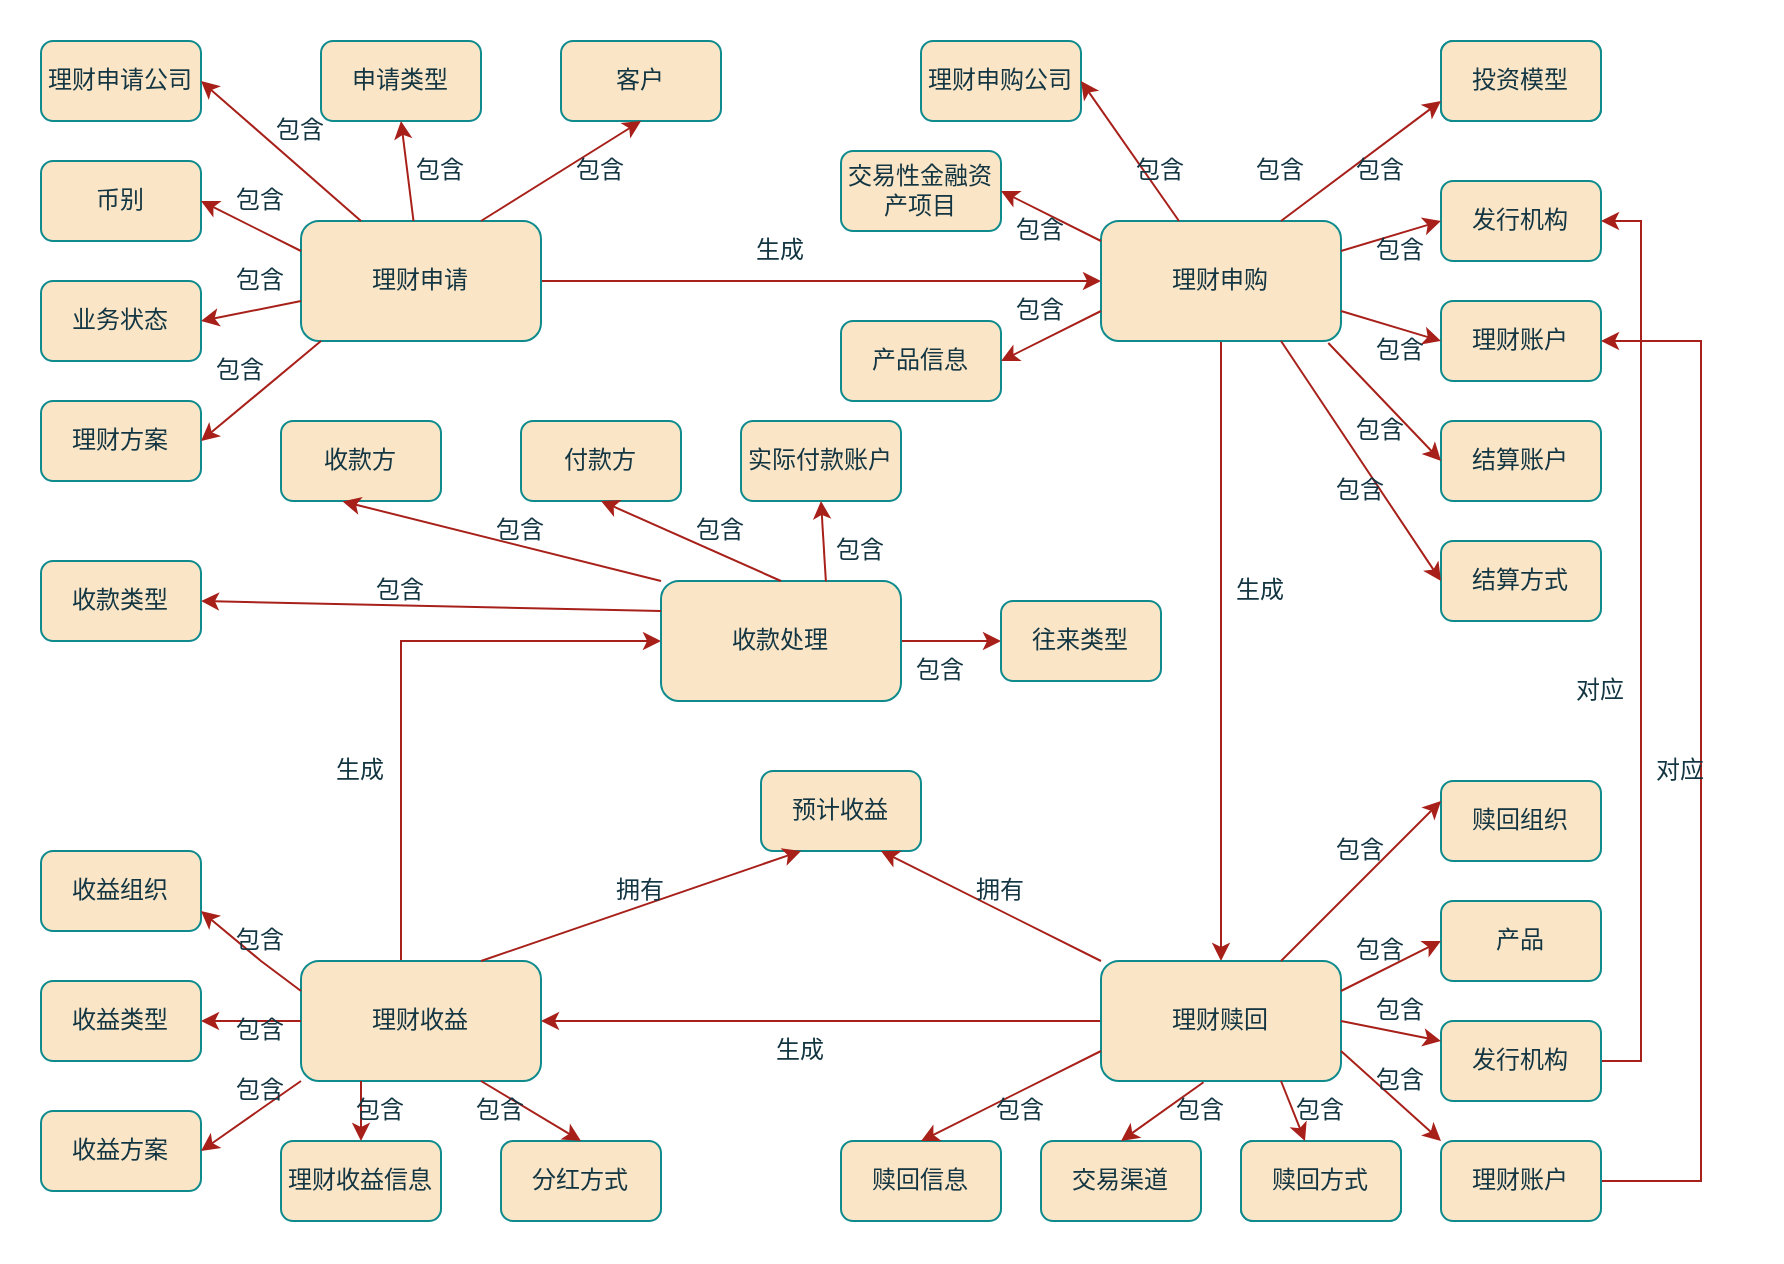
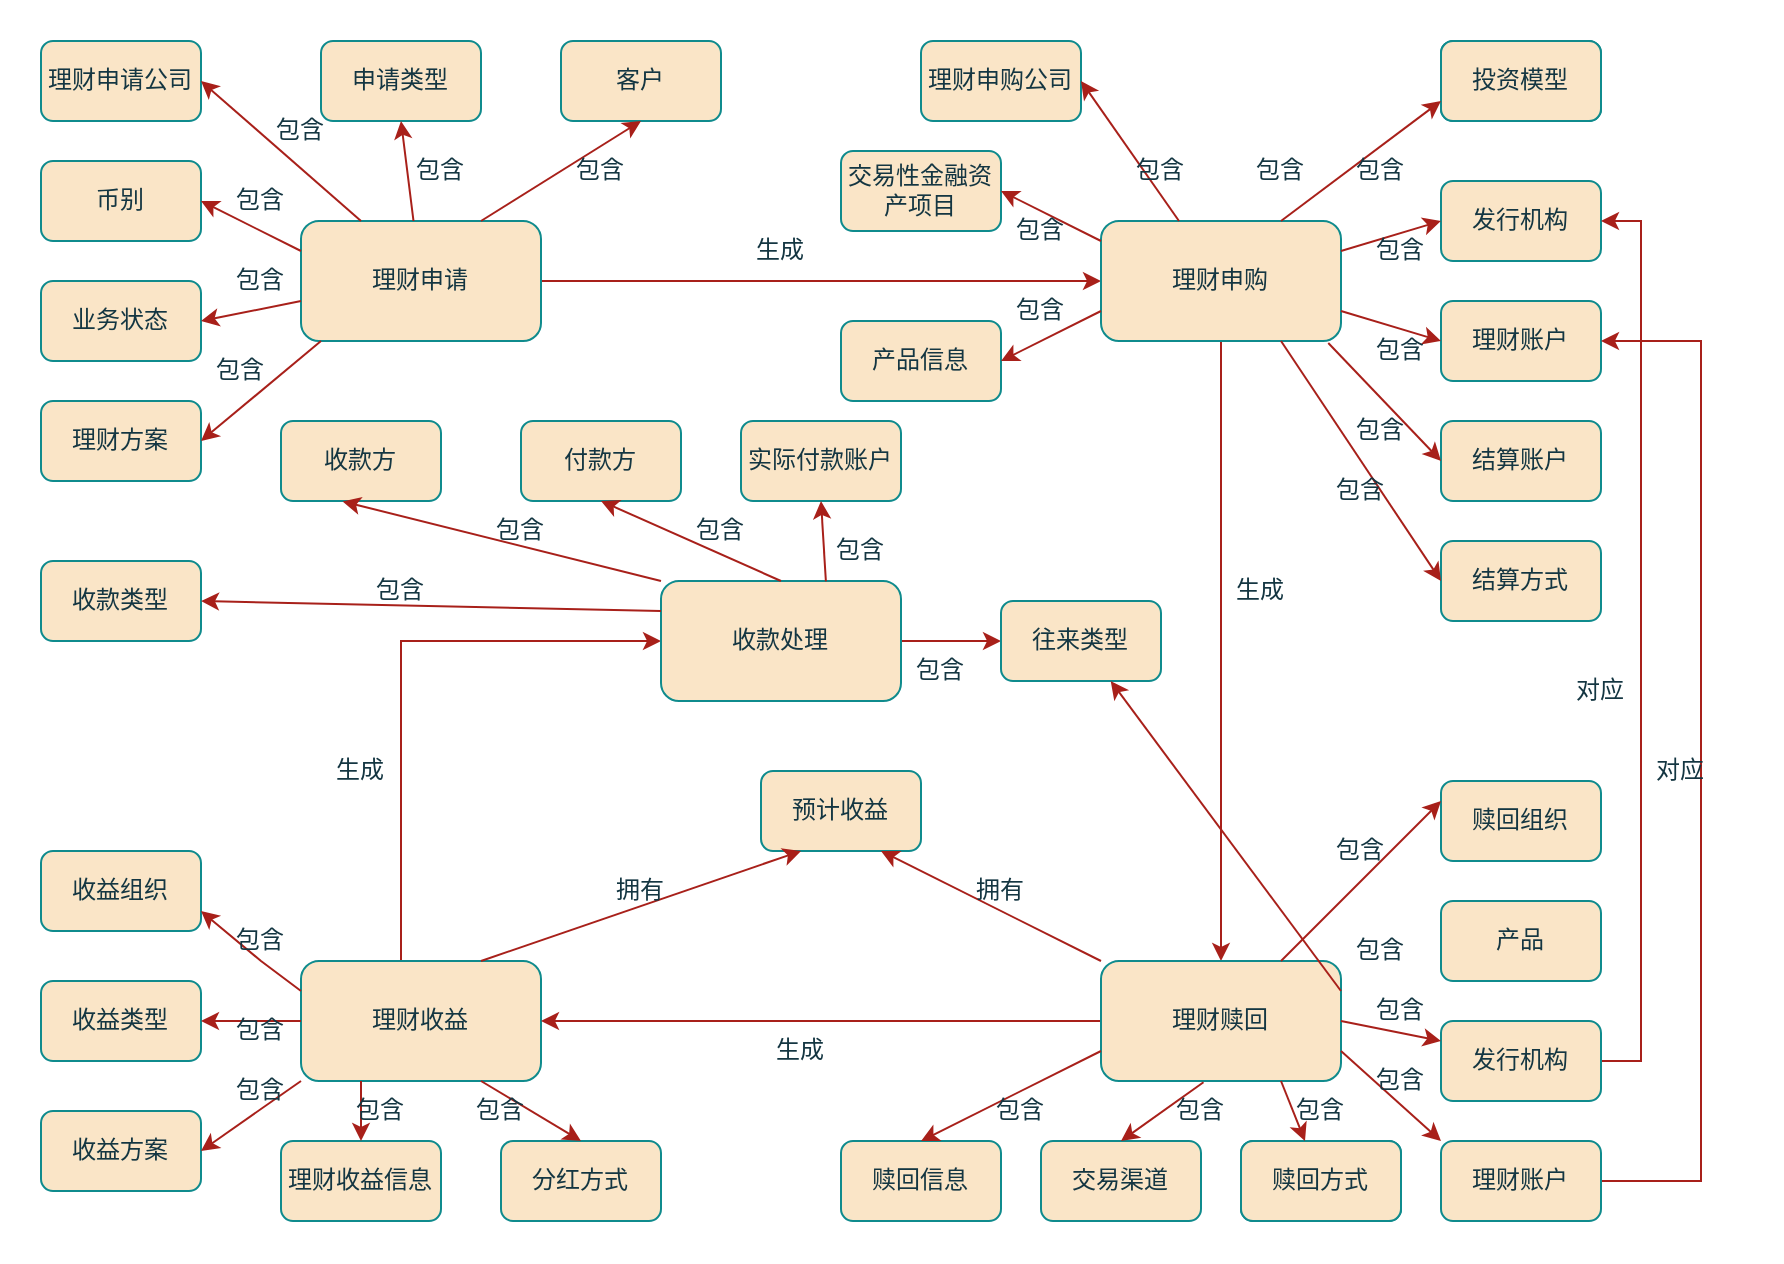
- <mxCell id="62" value="" style="endArrow=classic;html=1;rounded=0;entryX=0;entryY=0.5;entryDx=0;entryDy=0;exitX=1;exitY=0.25;exitDx=0;exitDy=0;labelBackgroundColor=none;strokeColor=#A8201A;fontColor=default;" edge="1" parent="1" source="9" target="28"><mxGeometry width="50" height="50" relative="1" as="geometry"><mxPoint x="650" y="490" as="sourcePoint" /><mxPoint x="730" y="410" as="targetPoint" /></mxGeometry></mxCell>
+ <mxCell id="62" value="" style="endArrow=classic;html=1;rounded=0;exitX=1;exitY=0.25;exitDx=0;exitDy=0;labelBackgroundColor=none;strokeColor=#A8201A;fontColor=default;" edge="1" parent="1" source="9" target="44"><mxGeometry width="50" height="50" relative="1" as="geometry"><mxPoint x="650" y="490" as="sourcePoint" /><mxPoint x="730" y="410" as="targetPoint" /></mxGeometry></mxCell>
